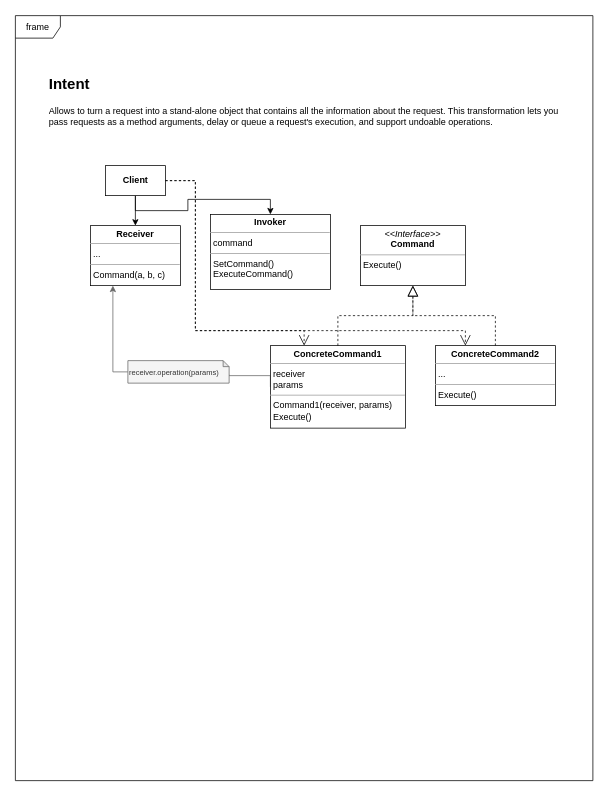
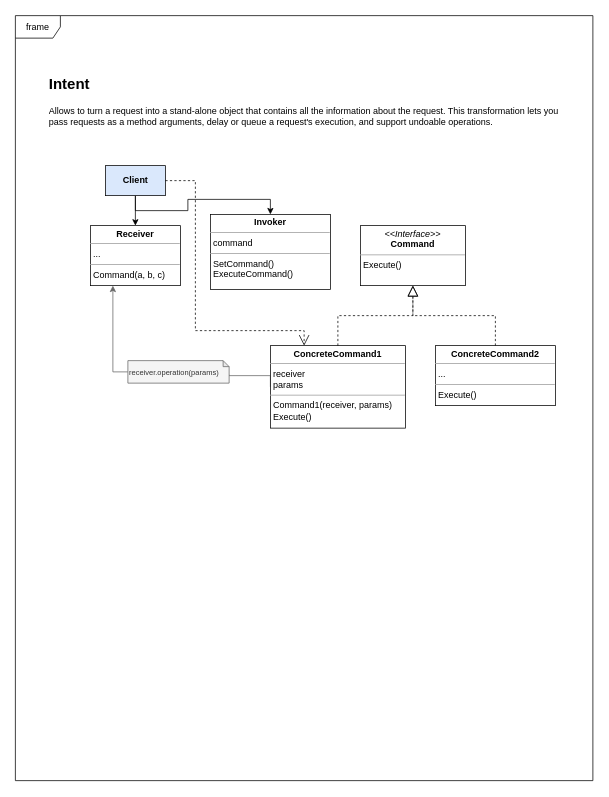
- <mxCell id="5" value="&lt;b&gt;Client&lt;/b&gt;" style="html=1;" parent="1" vertex="1"><mxGeometry x="140" y="220" width="80" height="40" as="geometry" /></mxCell>
+ <mxCell id="5" value="&lt;b&gt;Client&lt;/b&gt;" style="html=1;fillColor=#dae8fc;" parent="1" vertex="1"><mxGeometry x="140" y="220" width="80" height="40" as="geometry" /></mxCell>
- <mxCell id="16" value="" style="endArrow=open;endSize=12;dashed=1;html=1;rounded=0;exitX=1;exitY=0.5;exitDx=0;exitDy=0;entryX=0.25;entryY=0;entryDx=0;entryDy=0;" edge="1" parent="1" source="5" target="10"><mxGeometry width="160" relative="1" as="geometry"><mxPoint x="230" y="250" as="sourcePoint" /><mxPoint x="370" y="470" as="targetPoint" /><Array as="points"><mxPoint x="260" y="240" /><mxPoint x="260" y="440" /><mxPoint x="620" y="440" /></Array></mxGeometry></mxCell>
